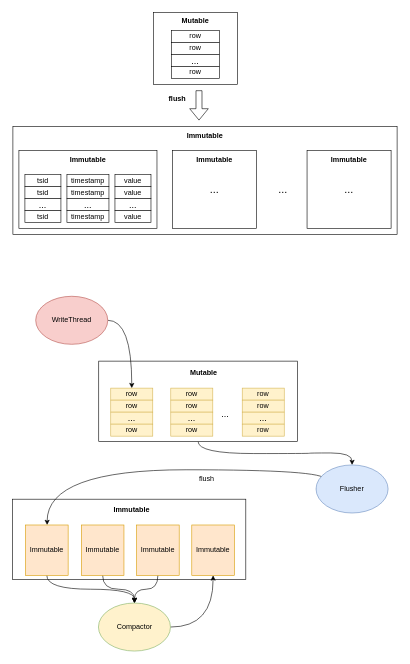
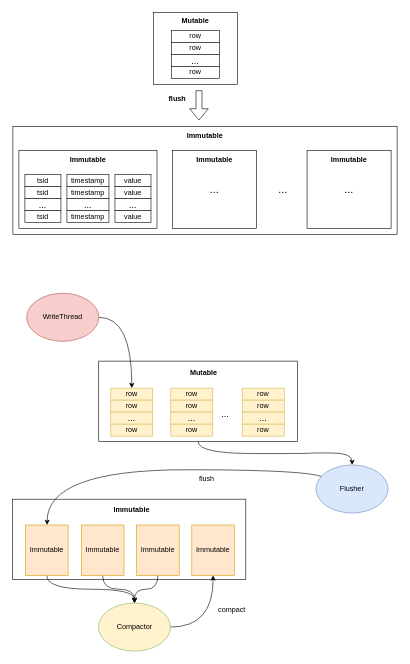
- <mxCell id="37" value="WriteThread" style="ellipse;whiteSpace=wrap;html=1;fillColor=#f8cecc;strokeColor=#b85450;" parent="1" vertex="1"><mxGeometry x="59" y="493" width="120" height="80" as="geometry" /></mxCell>
+ <mxCell id="37" value="WriteThread" style="ellipse;whiteSpace=wrap;html=1;fillColor=#f8cecc;strokeColor=#b85450;" parent="1" vertex="1"><mxGeometry x="44" y="488" width="120" height="80" as="geometry" /></mxCell>
+ <mxCell id="65" value="compact" style="text;html=1;align=center;verticalAlign=middle;whiteSpace=wrap;rounded=0;" vertex="1" parent="1"><mxGeometry x="343" y="1000" width="86" height="30" as="geometry" /></mxCell>
